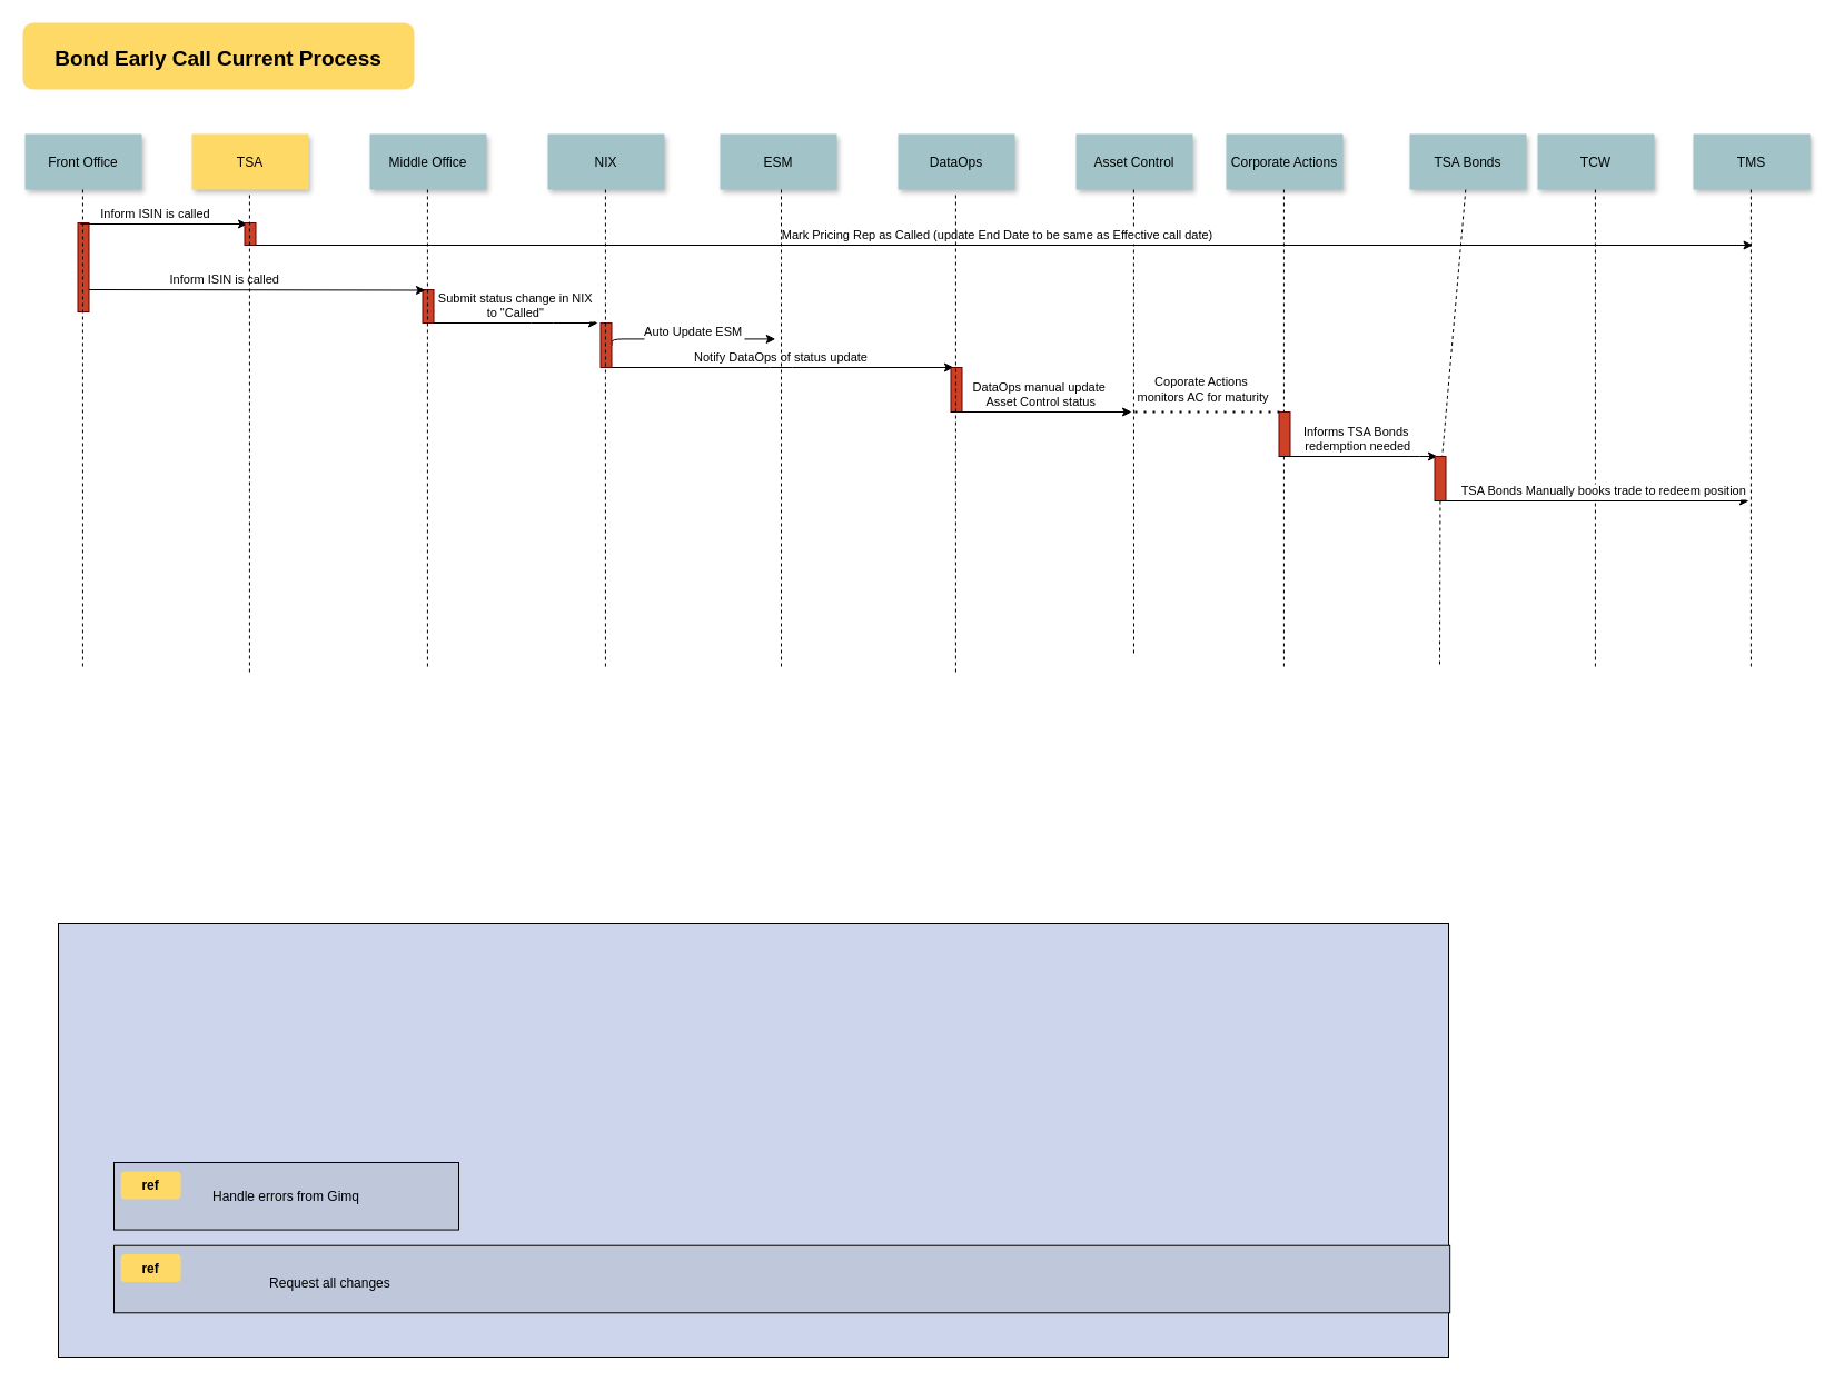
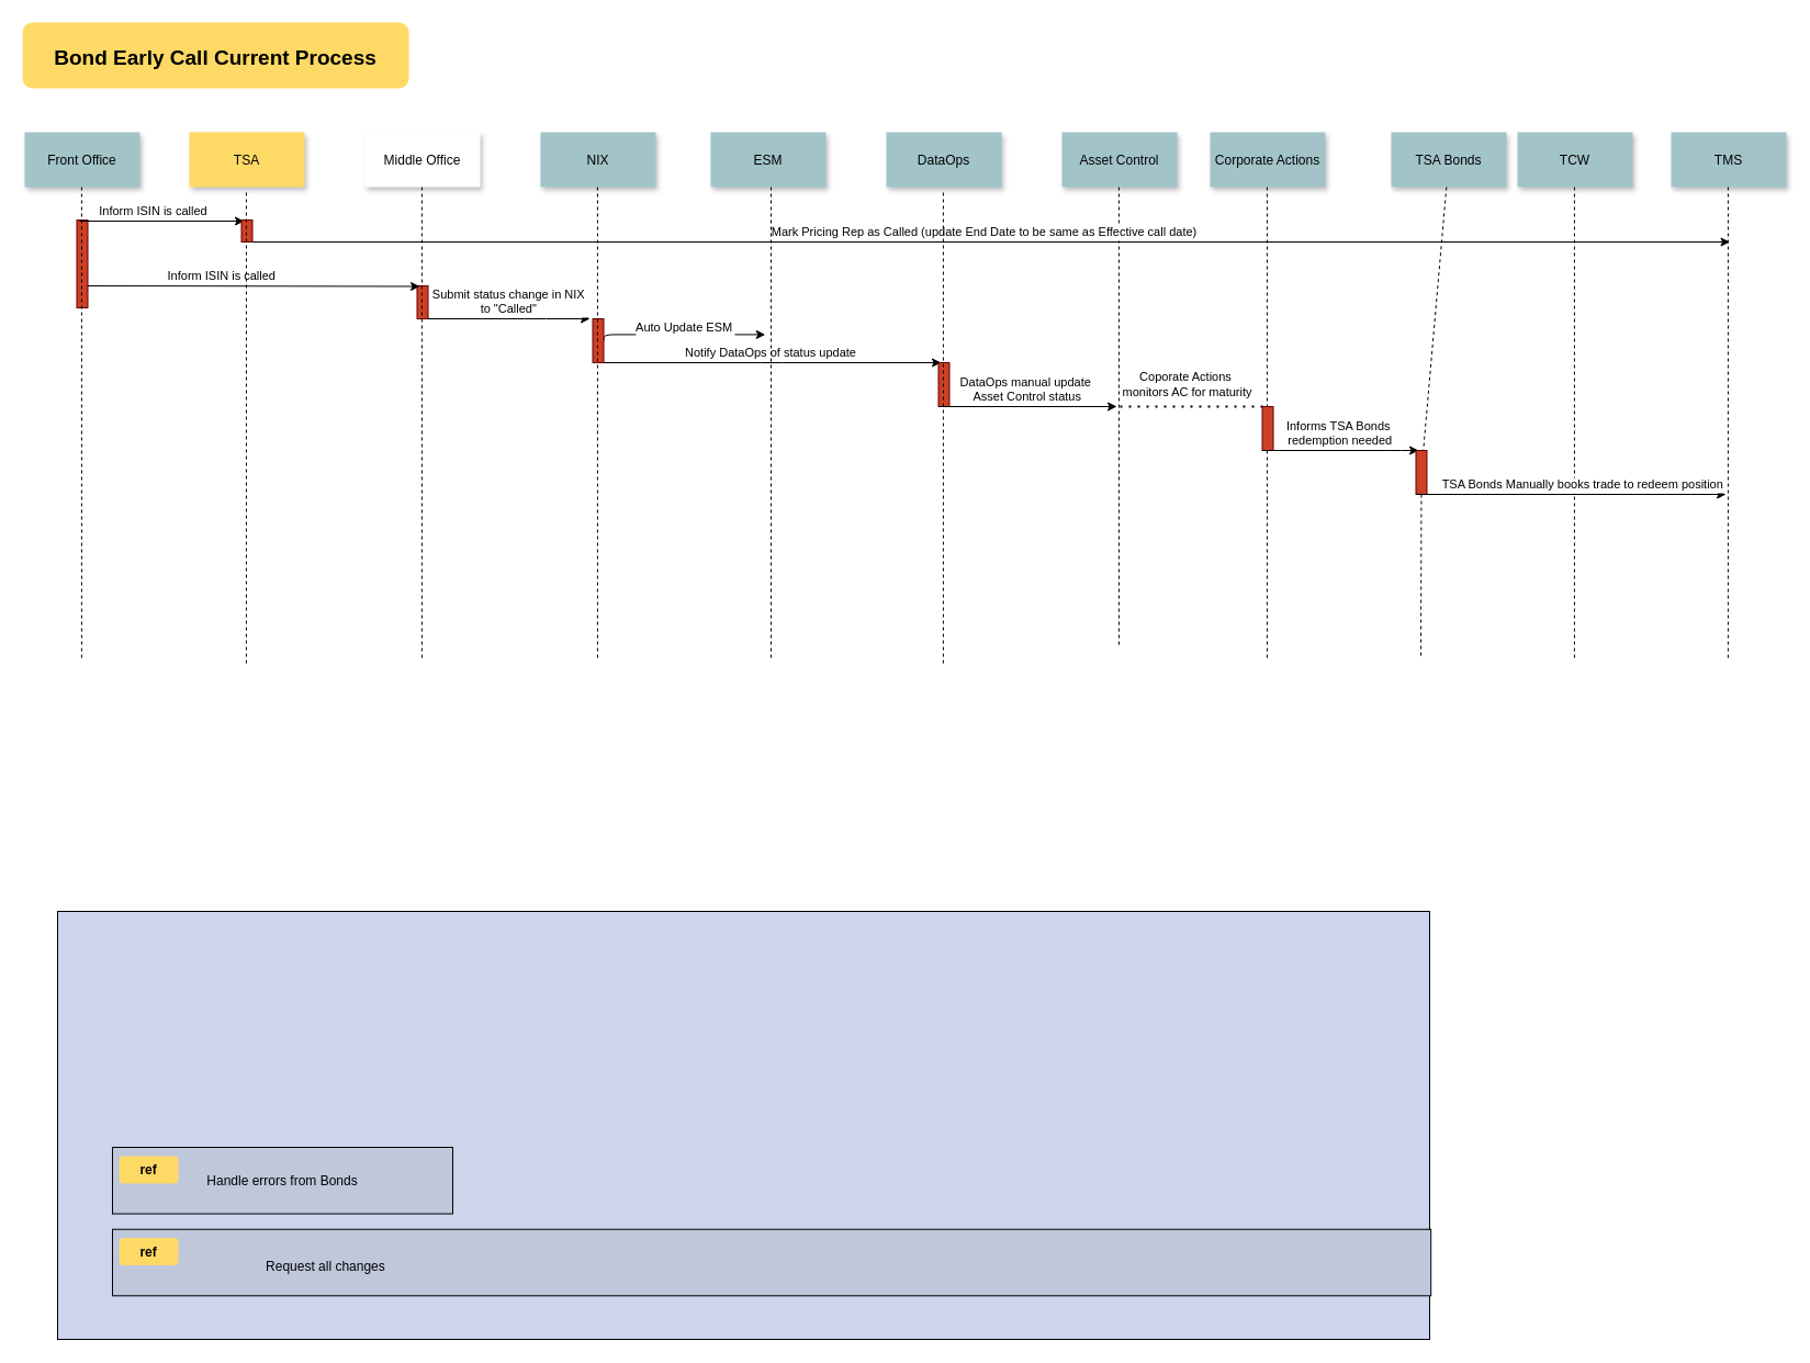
- <mxCell id="6" value="Middle Office" style="shadow=1;fillColor=#A2C4C9;strokeColor=none" parent="1" vertex="1"><mxGeometry x="332" y="120" width="105" height="50" as="geometry" /></mxCell>
+ <mxCell id="6" value="Middle Office" style="shadow=1;fillColor=#ffffff;strokeColor=none;" parent="1" vertex="1"><mxGeometry x="332" y="120" width="105" height="50" as="geometry" /></mxCell>
- <mxCell id="16" value="Handle errors from Gimq" style="fillColor=#BFC8DB" parent="1" vertex="1"><mxGeometry x="102" y="1045" width="310" height="60.556" as="geometry" /></mxCell>
+ <mxCell id="16" value="Handle errors from Bonds" style="fillColor=#BFC8DB" parent="1" vertex="1"><mxGeometry x="102" y="1045" width="310" height="60.556" as="geometry" /></mxCell>
